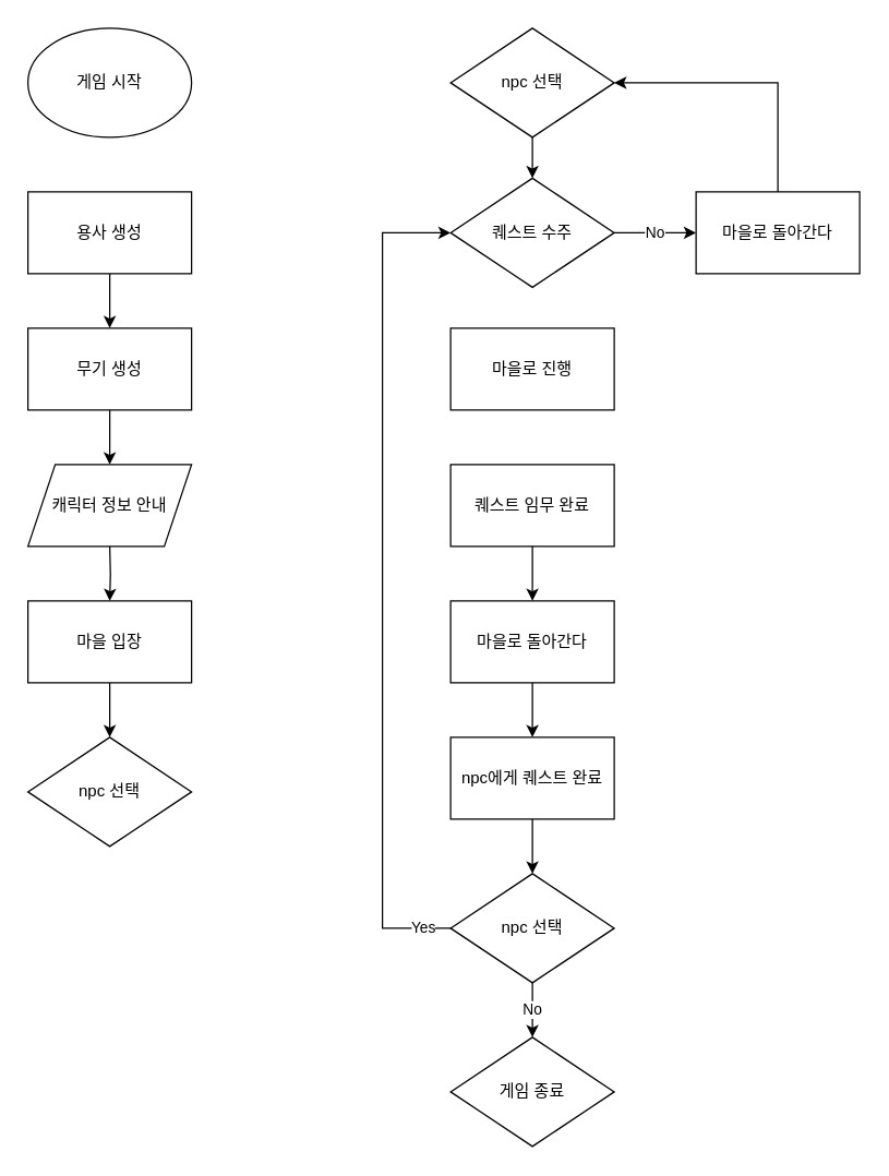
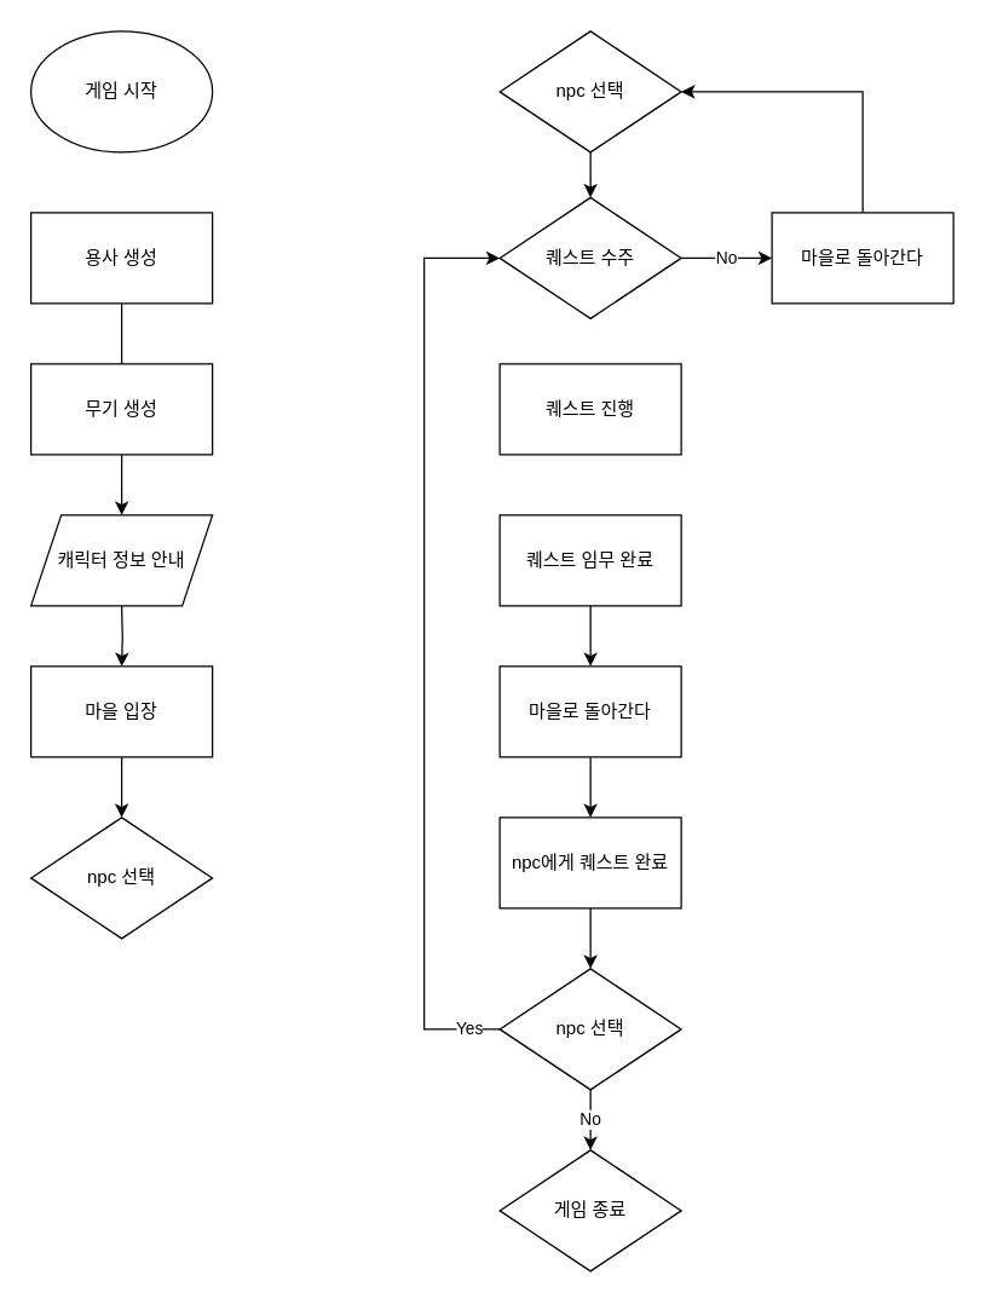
- <mxCell id="3" style="edgeStyle=orthogonalEdgeStyle;rounded=0;orthogonalLoop=1;jettySize=auto;html=1;entryX=0.5;entryY=0;entryDx=0;entryDy=0;" edge="1" parent="1" source="4" target="6"><mxGeometry relative="1" as="geometry" /></mxCell>
+ <mxCell id="3" style="edgeStyle=orthogonalEdgeStyle;rounded=0;orthogonalLoop=1;jettySize=auto;html=1;entryX=0.5;entryY=0;entryDx=0;entryDy=0;endArrow=none;" edge="1" parent="1" source="4" target="6"><mxGeometry relative="1" as="geometry" /></mxCell>
- <mxCell id="16" value="마을로 진행" style="rounded=0;whiteSpace=wrap;html=1;" vertex="1" parent="1"><mxGeometry x="330" y="240" width="120" height="60" as="geometry" /></mxCell>
+ <mxCell id="16" value="퀘스트 진행" style="rounded=0;whiteSpace=wrap;html=1;" vertex="1" parent="1"><mxGeometry x="330" y="240" width="120" height="60" as="geometry" /></mxCell>
